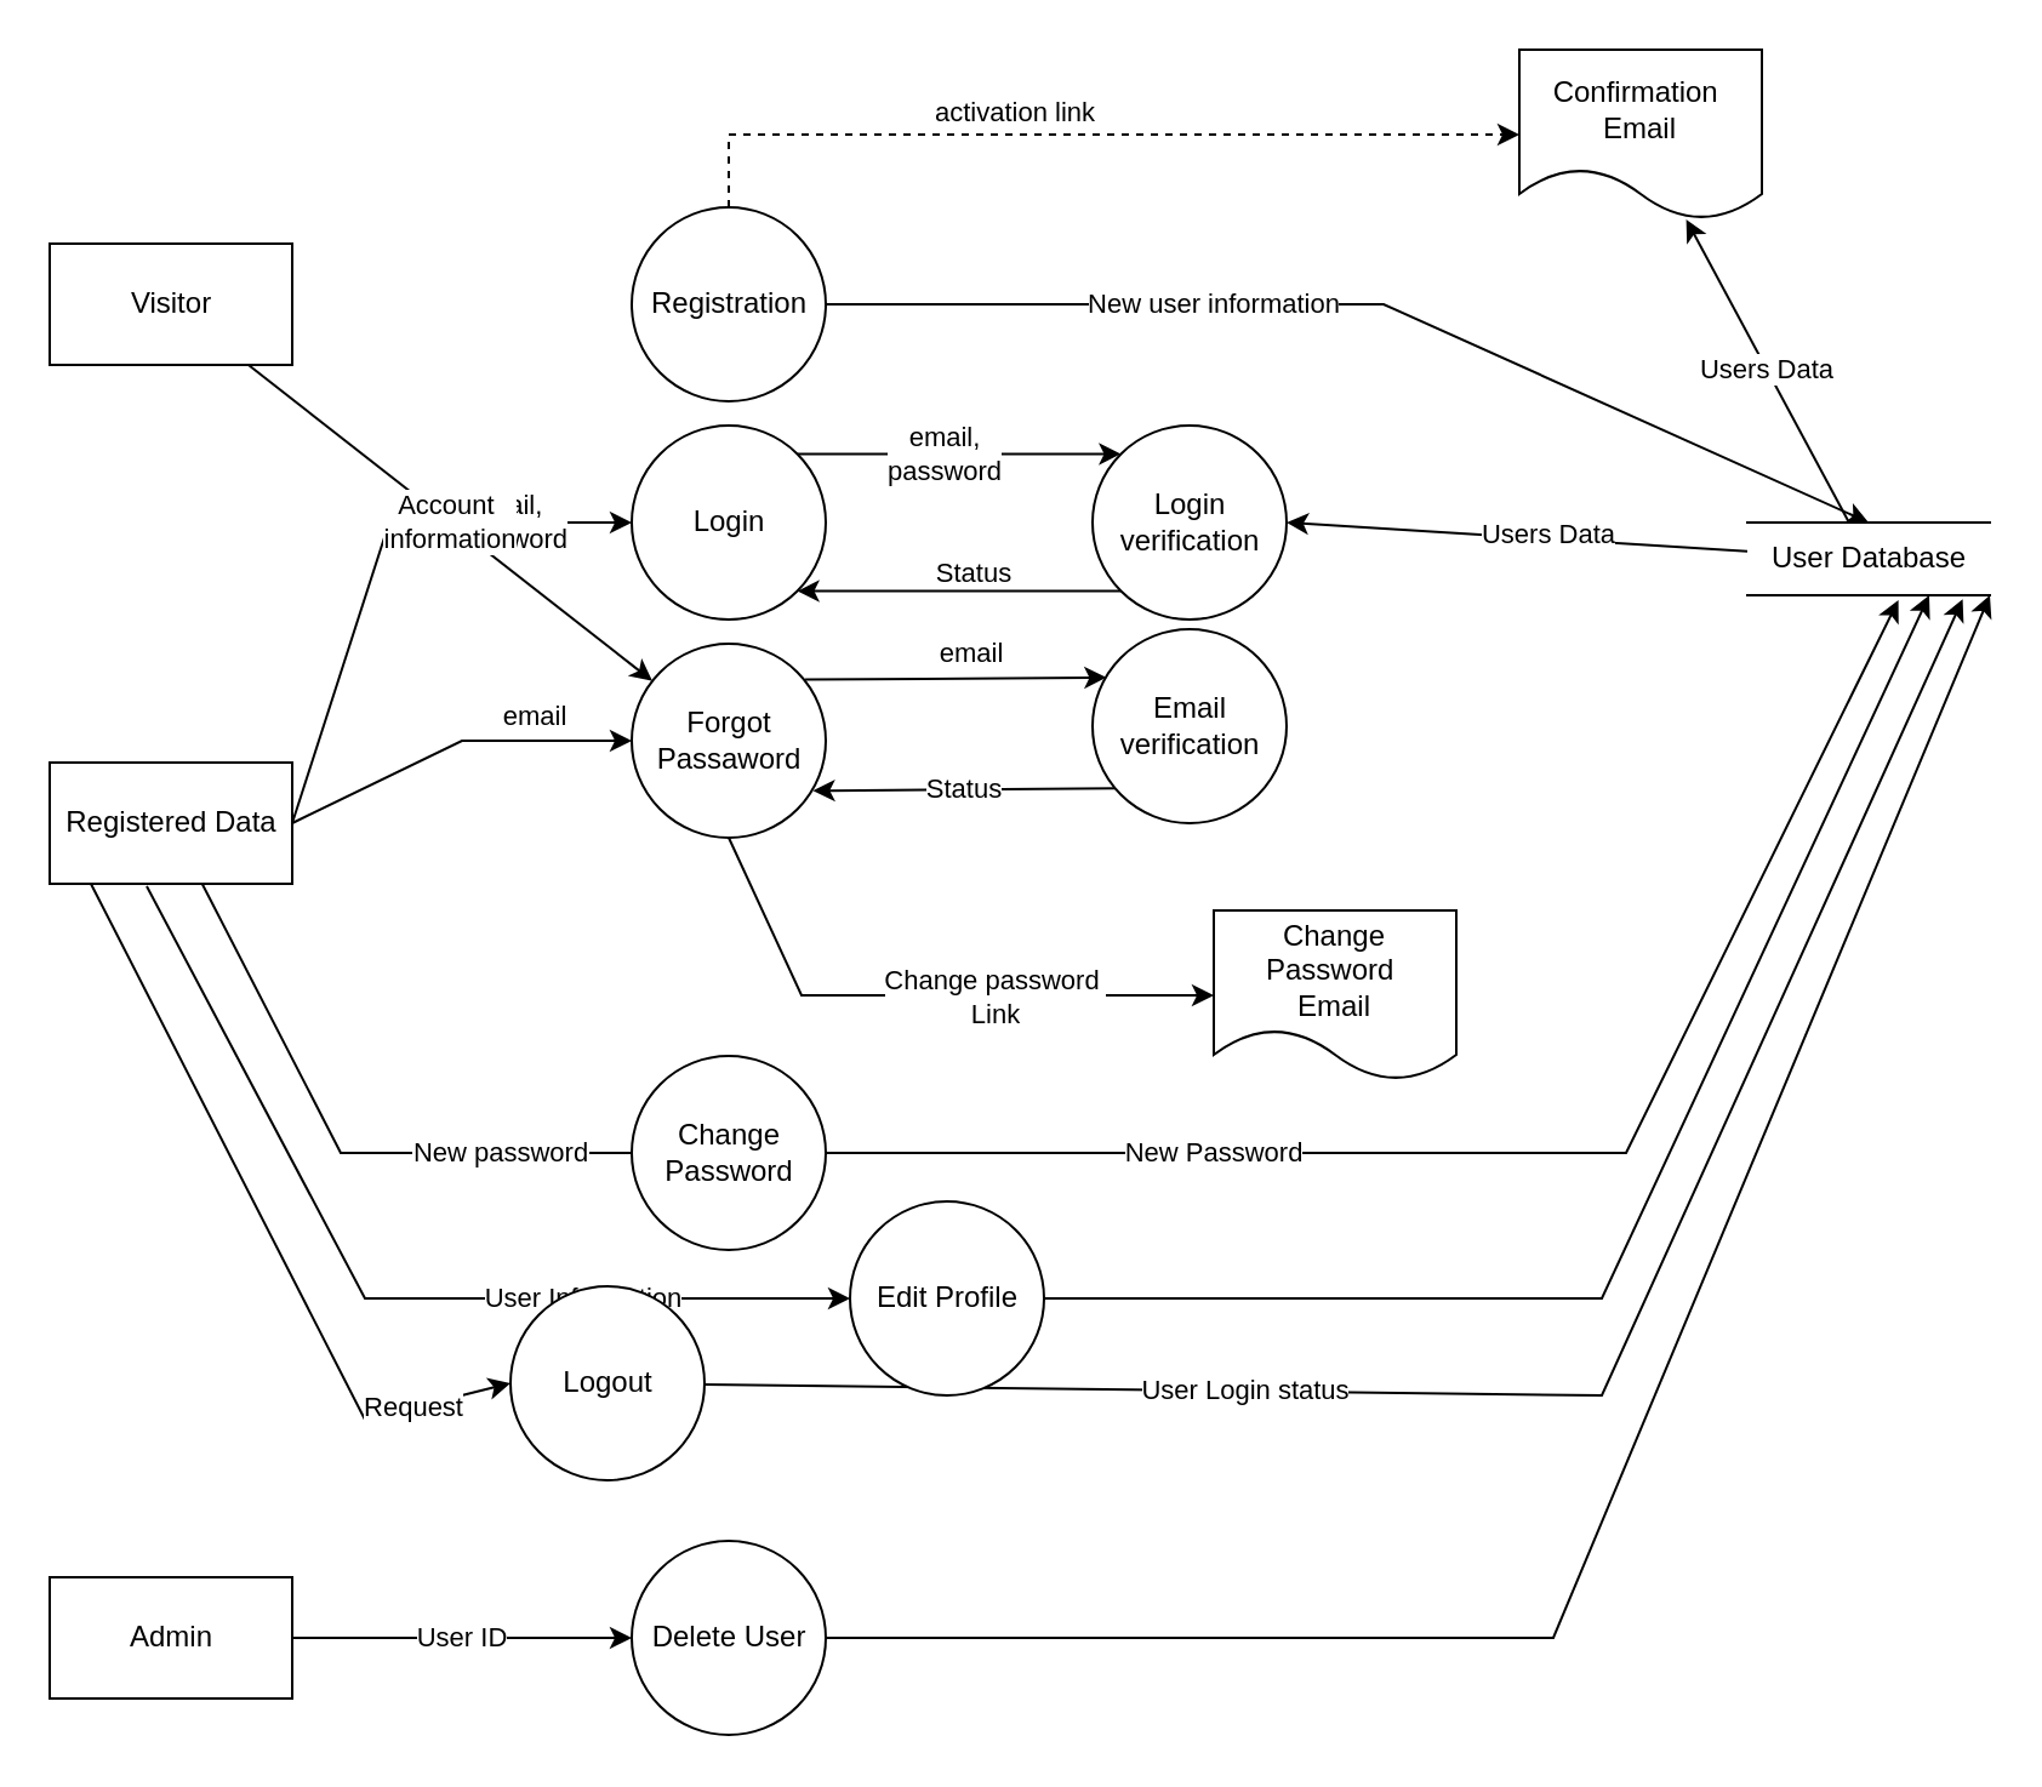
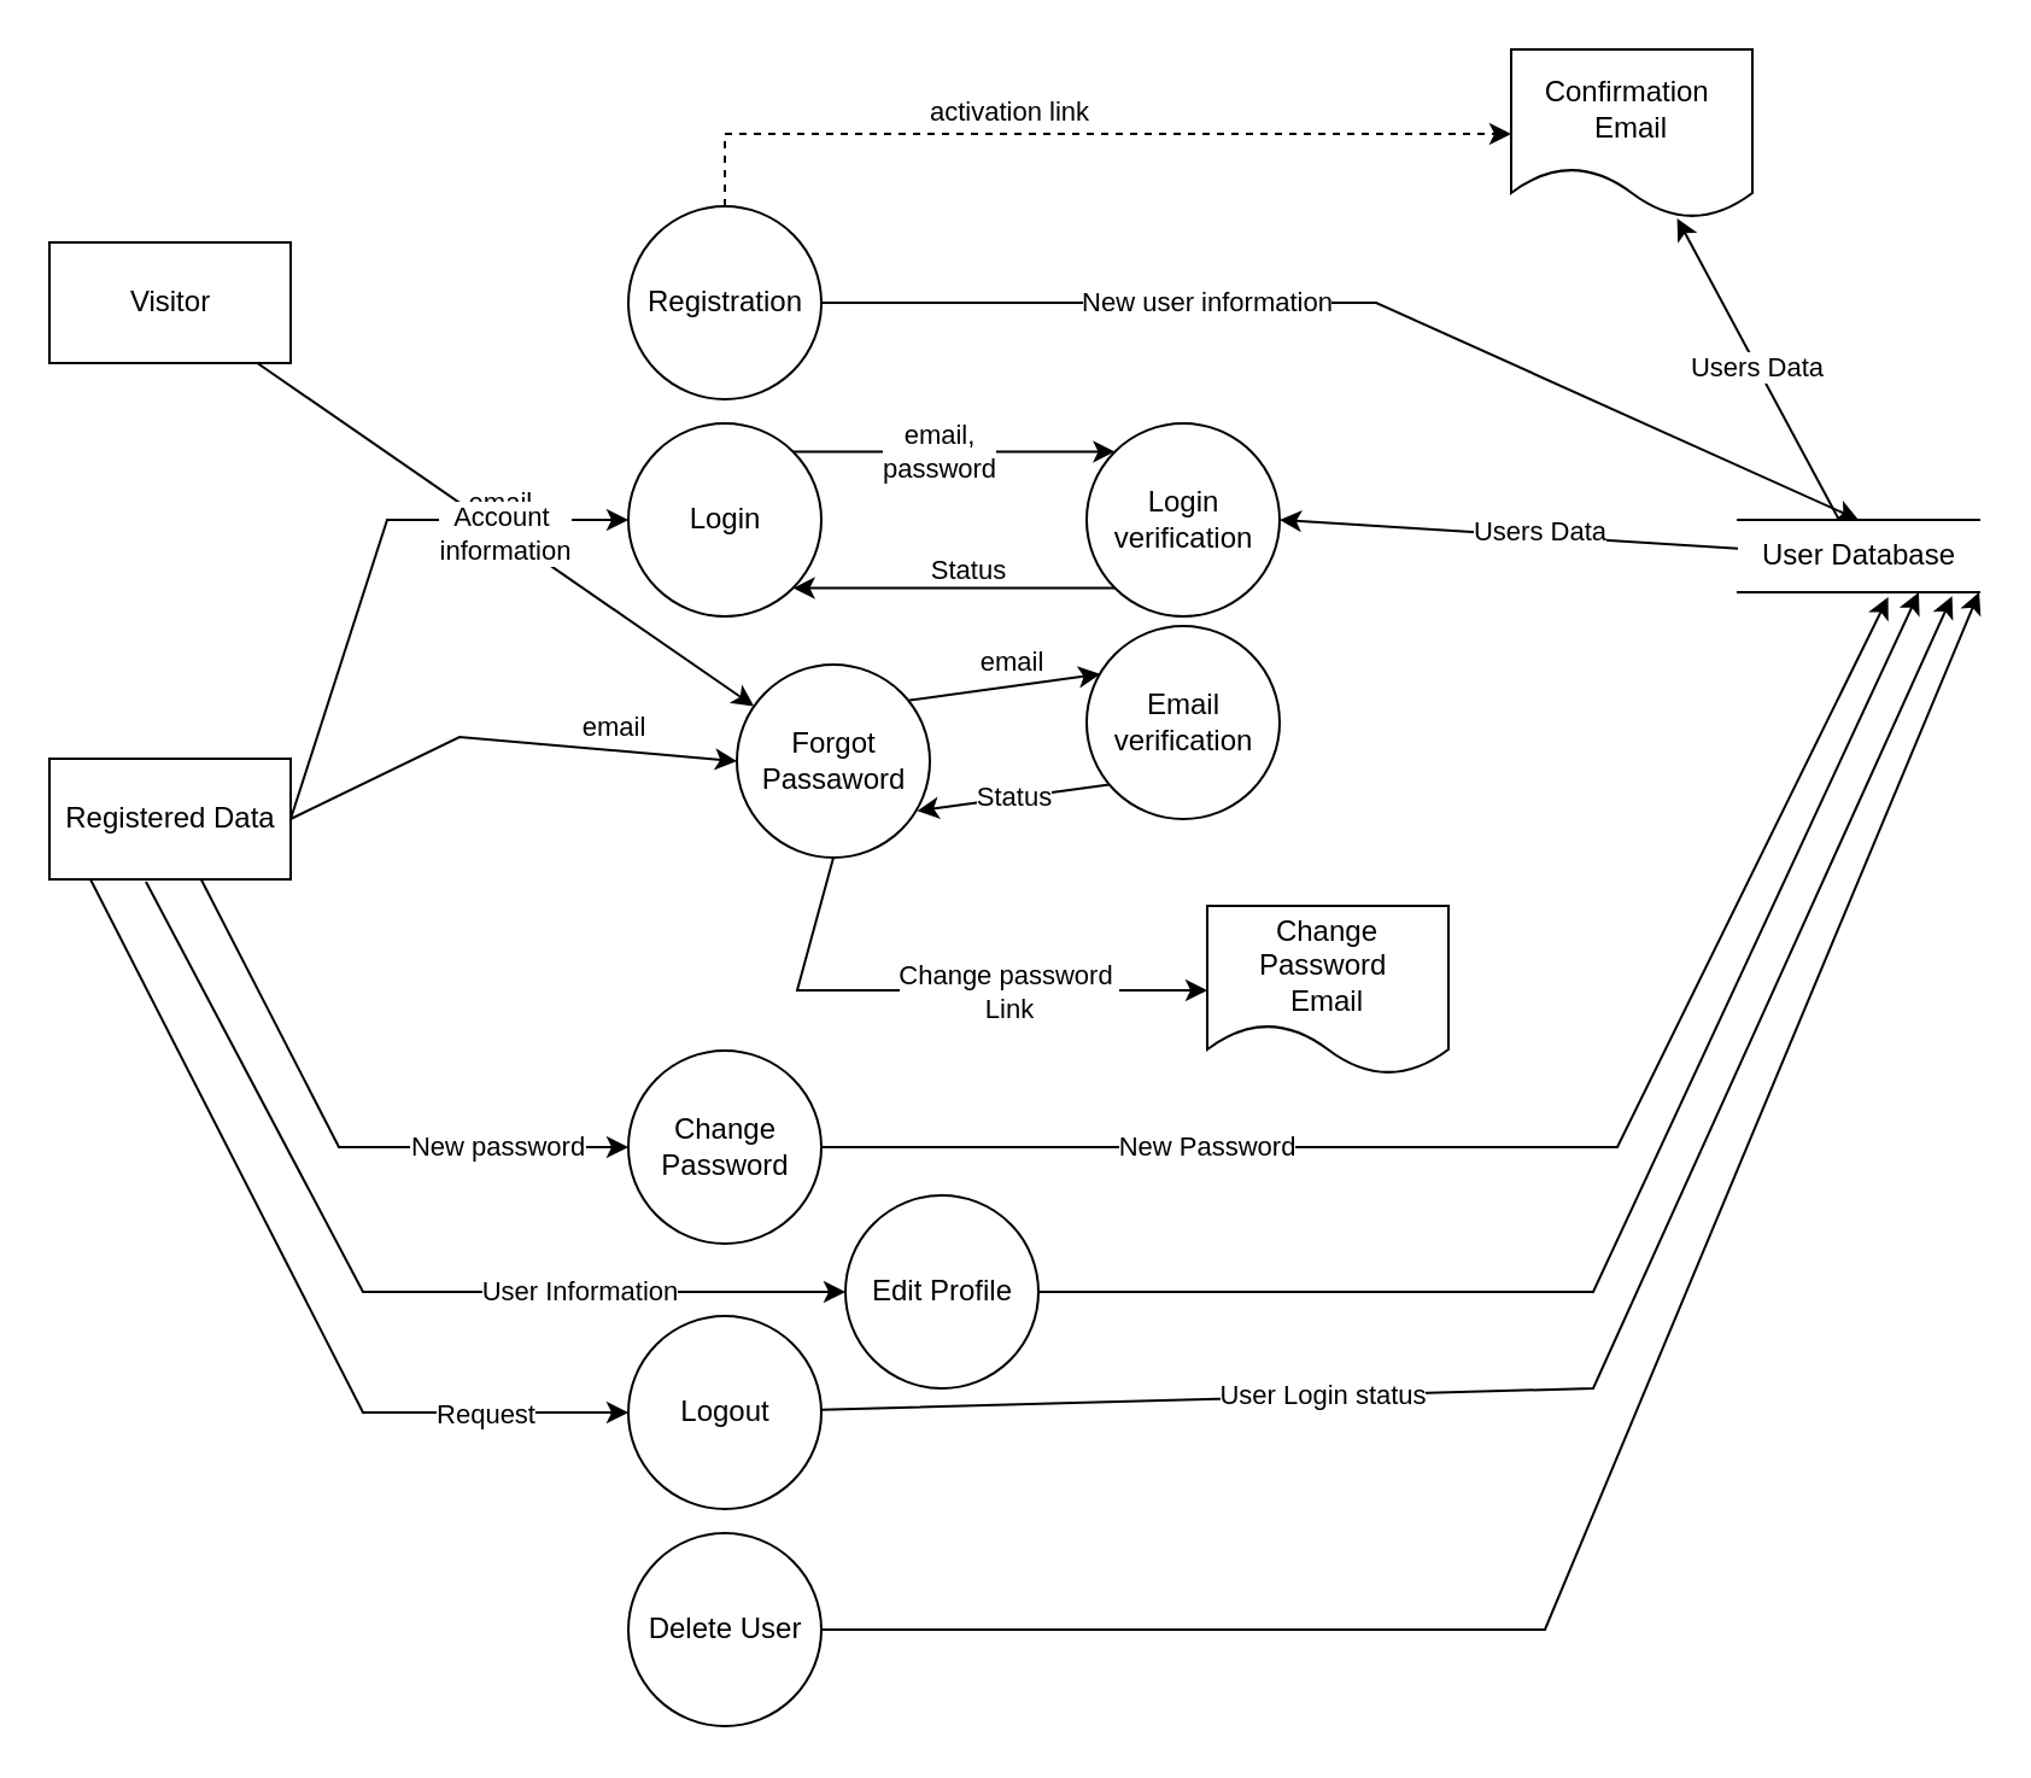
- <mxCell id="14" value="Forgot&lt;br&gt;Passaword" style="shape=ellipse;html=1;dashed=0;whitespace=wrap;aspect=fixed;perimeter=ellipsePerimeter;" parent="1" vertex="1"><mxGeometry x="260" y="265" width="80" height="80" as="geometry" /></mxCell>
+ <mxCell id="14" value="Forgot&lt;br&gt;Passaword" style="shape=ellipse;html=1;dashed=0;whitespace=wrap;aspect=fixed;perimeter=ellipsePerimeter;" parent="1" vertex="1"><mxGeometry x="305" y="275" width="80" height="80" as="geometry" /></mxCell>
- <mxCell id="4" value="New password" style="edgeStyle=none;rounded=0;orthogonalLoop=1;jettySize=auto;html=1;entryX=0;entryY=0.5;entryDx=0;entryDy=0;startArrow=none;startFill=0;endArrow=none;endFill=1;" parent="1" source="8" target="16" edge="1"><mxGeometry x="0.561" relative="1" as="geometry"><Array as="points"><mxPoint x="140" y="475" /><mxPoint x="220" y="475" /></Array><mxPoint as="offset" /></mxGeometry></mxCell>
+ <mxCell id="4" value="New password" style="edgeStyle=none;rounded=0;orthogonalLoop=1;jettySize=auto;html=1;entryX=0;entryY=0.5;entryDx=0;entryDy=0;startArrow=none;startFill=0;endArrow=classic;endFill=1;" parent="1" source="8" target="16" edge="1"><mxGeometry x="0.561" relative="1" as="geometry"><Array as="points"><mxPoint x="140" y="475" /><mxPoint x="220" y="475" /></Array><mxPoint as="offset" /></mxGeometry></mxCell>
- <mxCell id="35" value="Logout" style="shape=ellipse;html=1;dashed=0;whitespace=wrap;aspect=fixed;perimeter=ellipsePerimeter;" parent="1" vertex="1"><mxGeometry x="210" y="530" width="80" height="80" as="geometry" /></mxCell>
+ <mxCell id="35" value="Logout" style="shape=ellipse;html=1;dashed=0;whitespace=wrap;aspect=fixed;perimeter=ellipsePerimeter;" parent="1" vertex="1"><mxGeometry x="260" y="545" width="80" height="80" as="geometry" /></mxCell>
- <mxCell id="38" value="Admin" style="html=1;dashed=0;whitespace=wrap;" parent="1" vertex="1"><mxGeometry x="20" y="650" width="100" height="50" as="geometry" /></mxCell>
- <mxCell id="37" value="User ID" style="edgeStyle=none;rounded=0;orthogonalLoop=1;jettySize=auto;html=1;entryX=0;entryY=0.5;entryDx=0;entryDy=0;startArrow=none;startFill=0;endArrow=classic;endFill=1;" parent="1" source="38" target="39" edge="1"><mxGeometry relative="1" as="geometry" /></mxCell>
